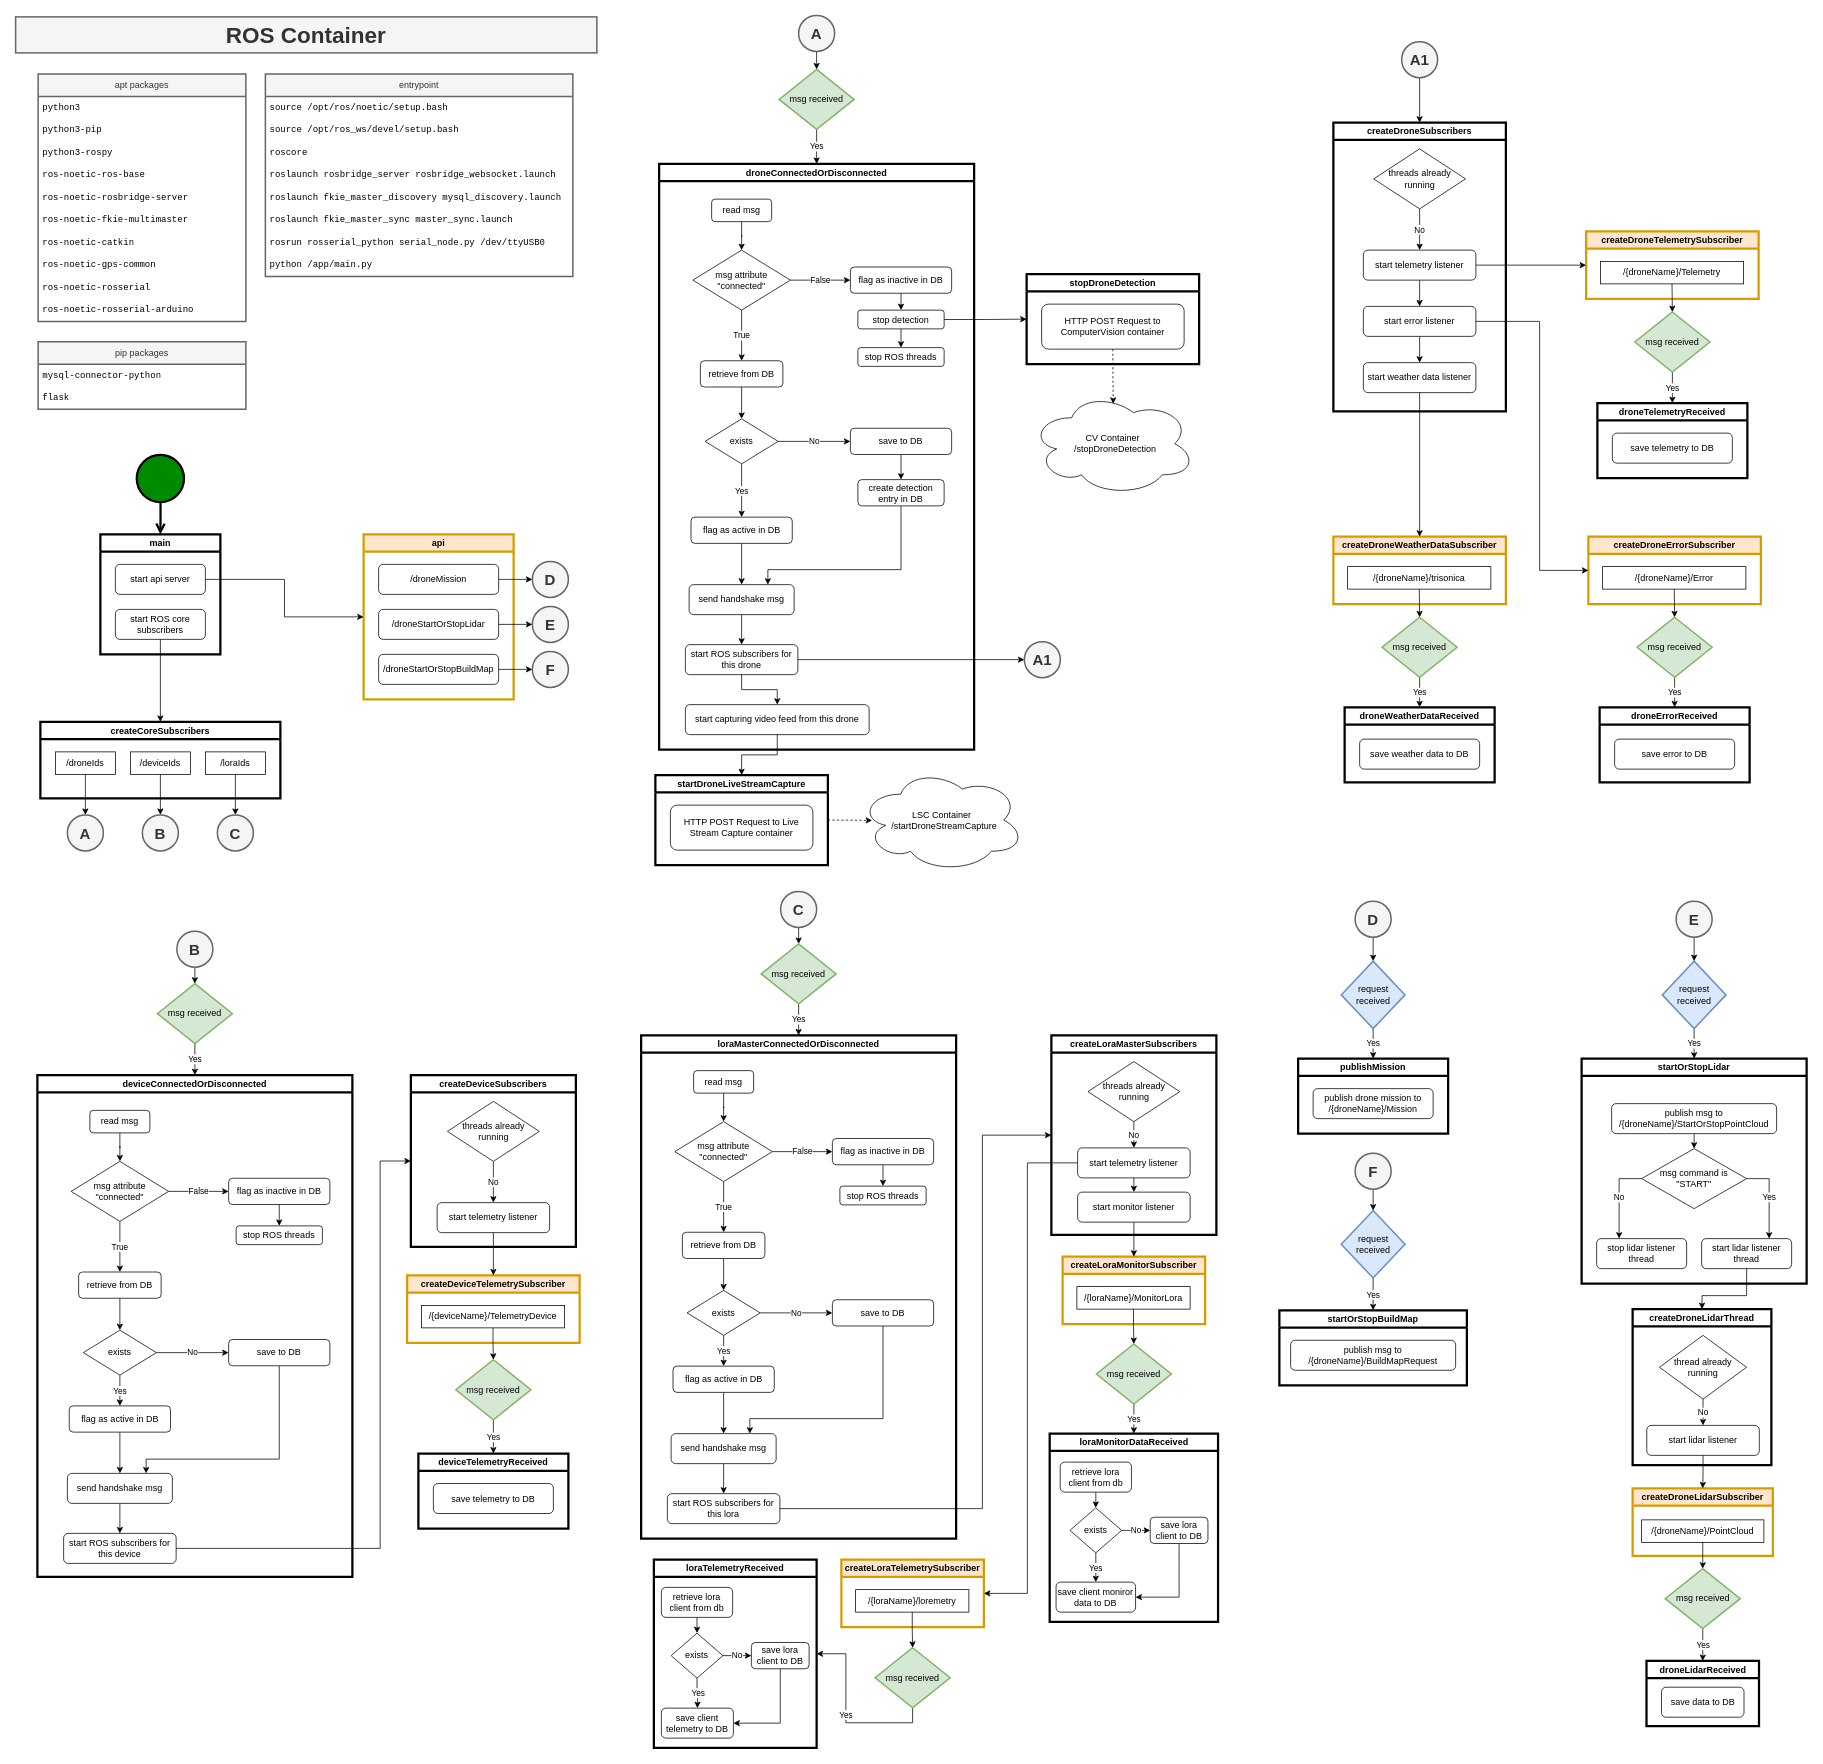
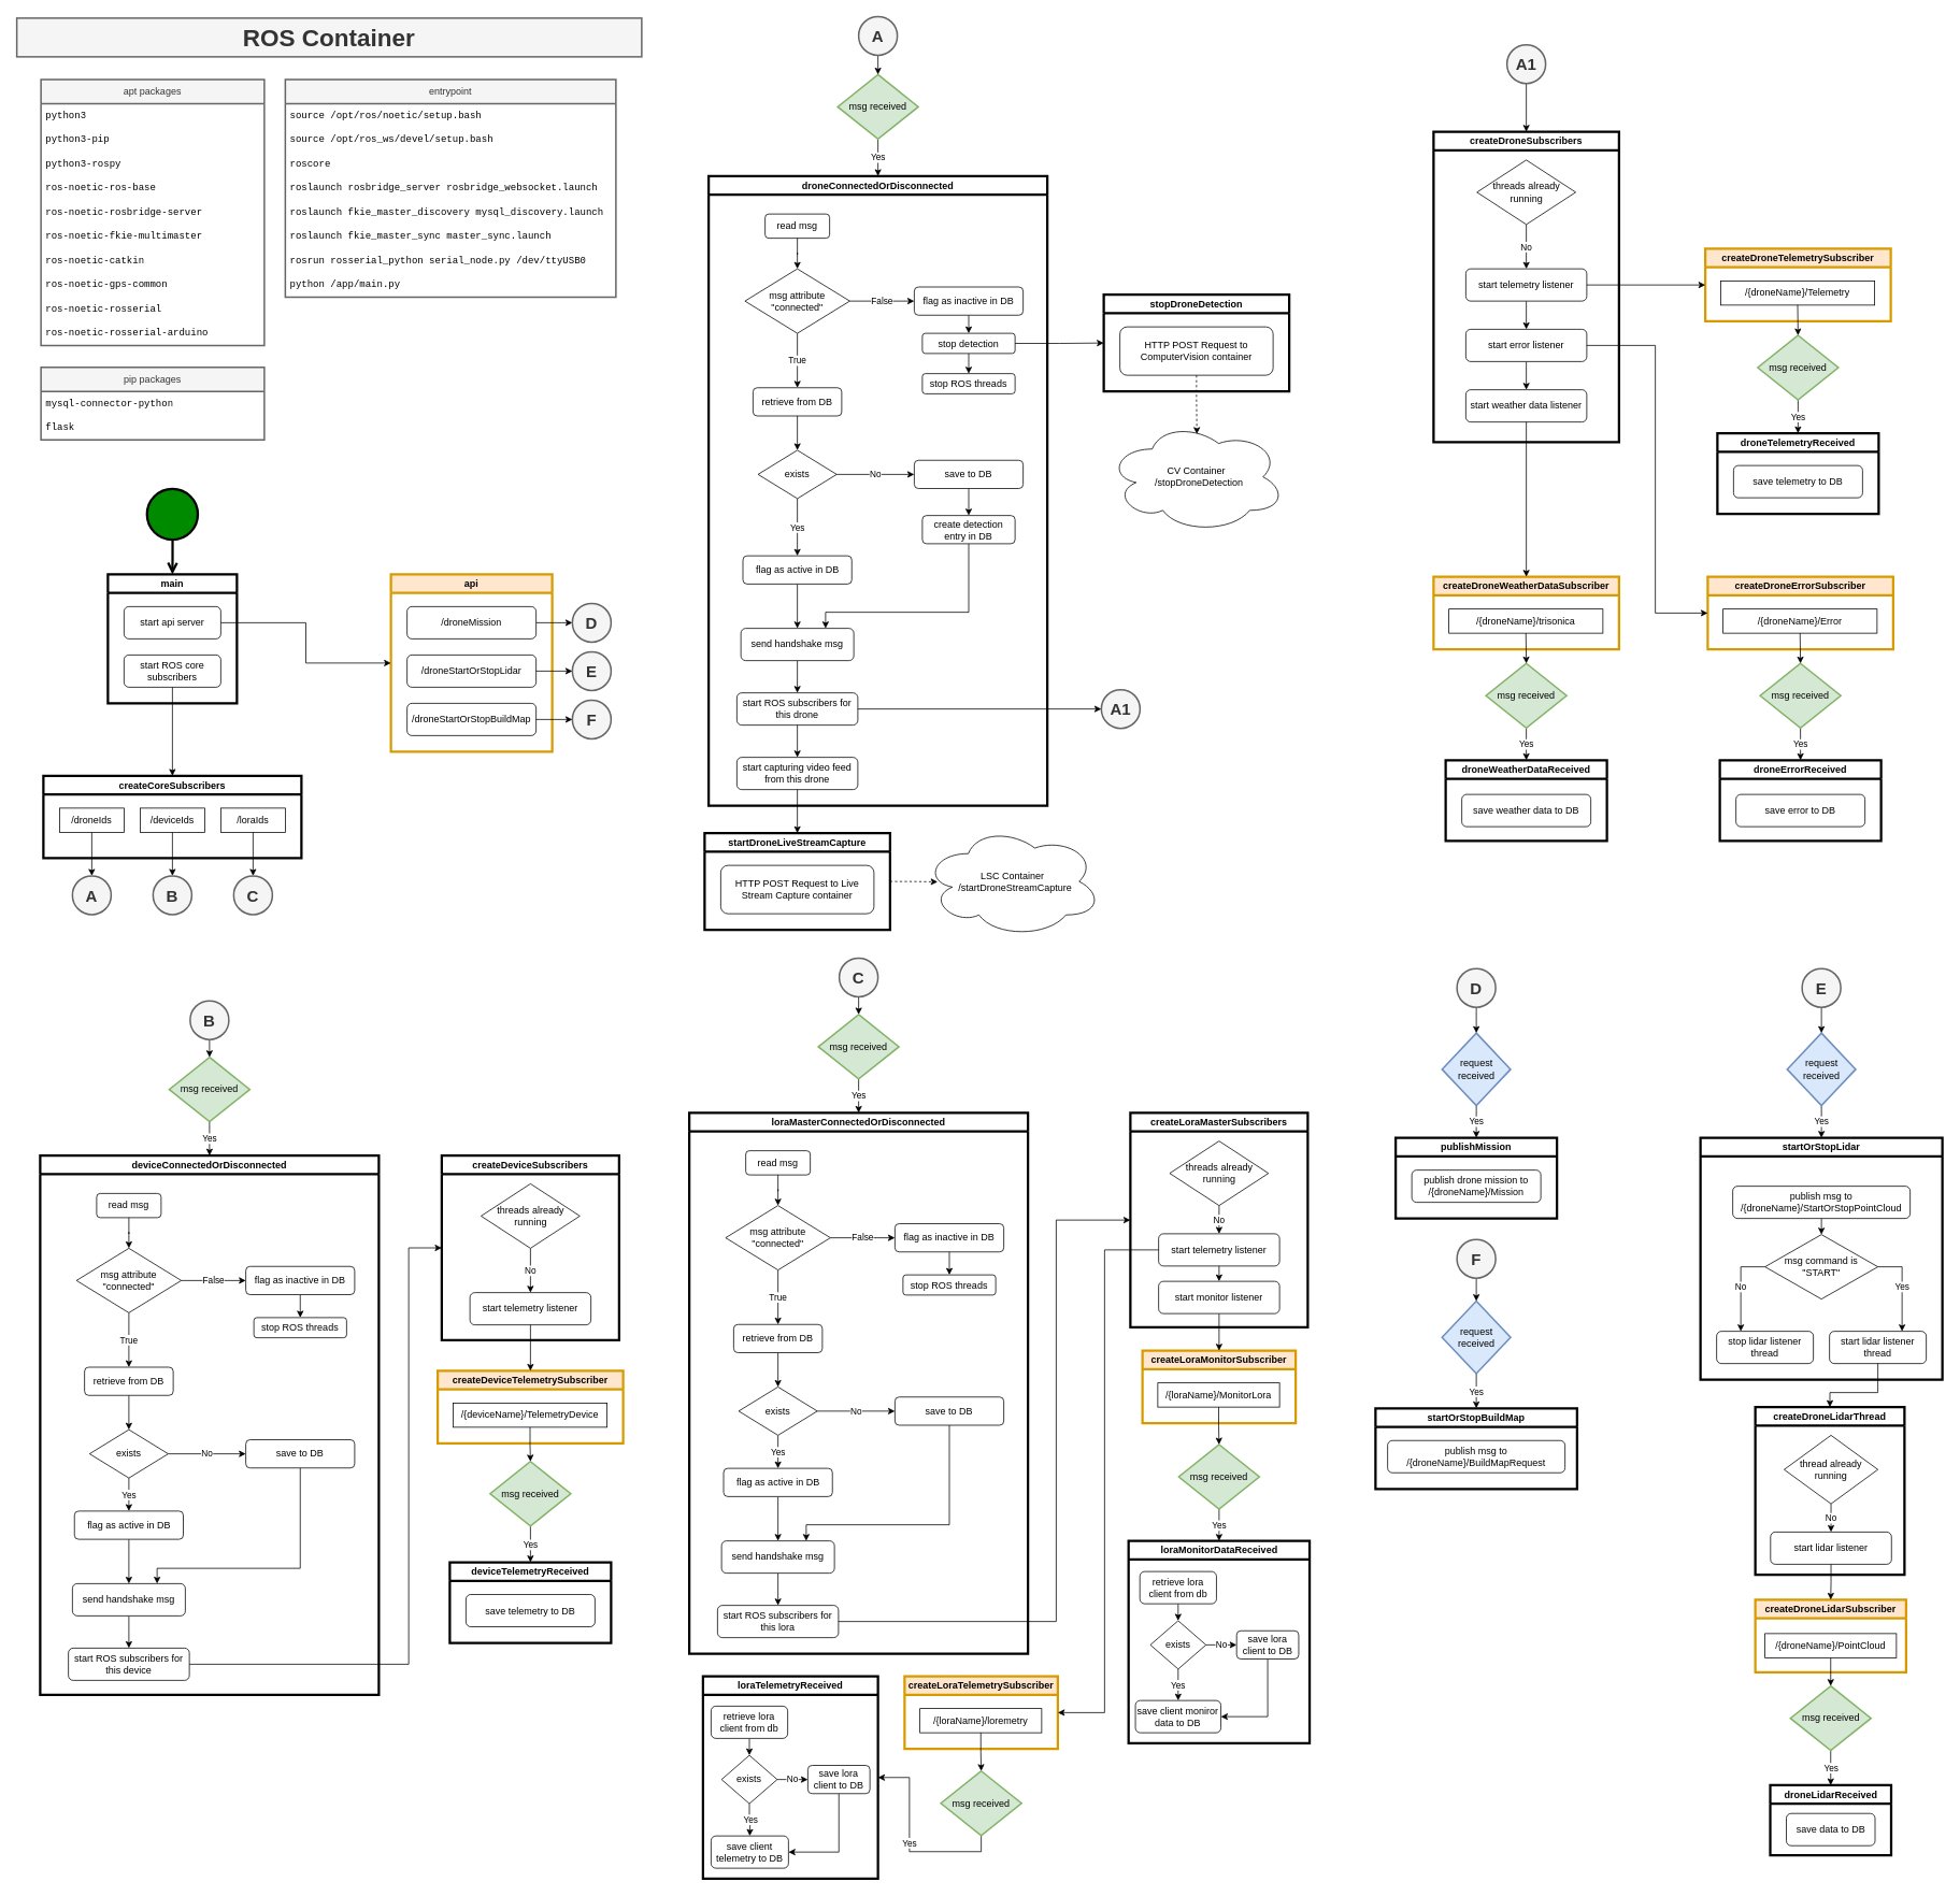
- <mxCell id="23" value="start capturing video feed from this drone" style="rounded=1;whiteSpace=wrap;html=1;" parent="2" vertex="1"><mxGeometry x="35" y="721" width="245" height="40" as="geometry" /></mxCell>
+ <mxCell id="23" value="start capturing video feed from this drone" style="rounded=1;whiteSpace=wrap;html=1;" parent="2" vertex="1"><mxGeometry x="35" y="721" width="150" height="40" as="geometry" /></mxCell>
